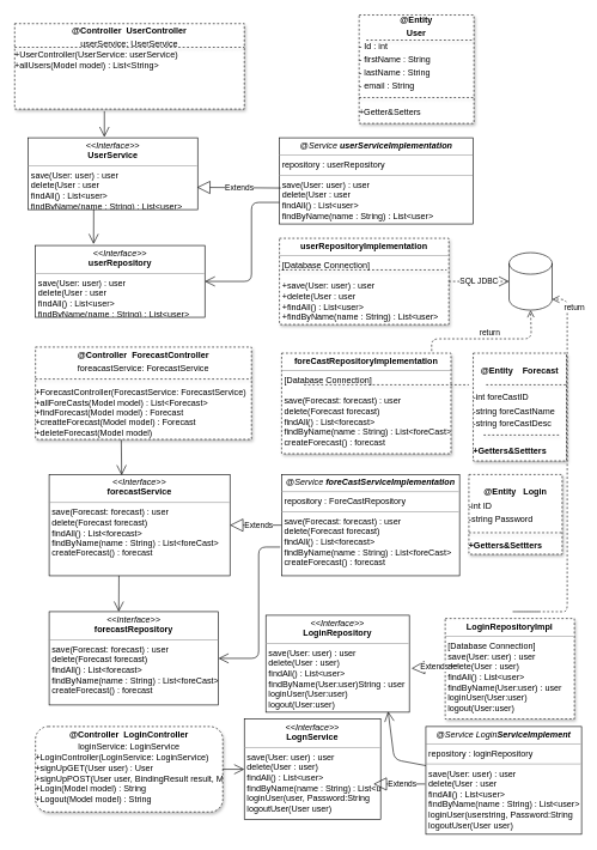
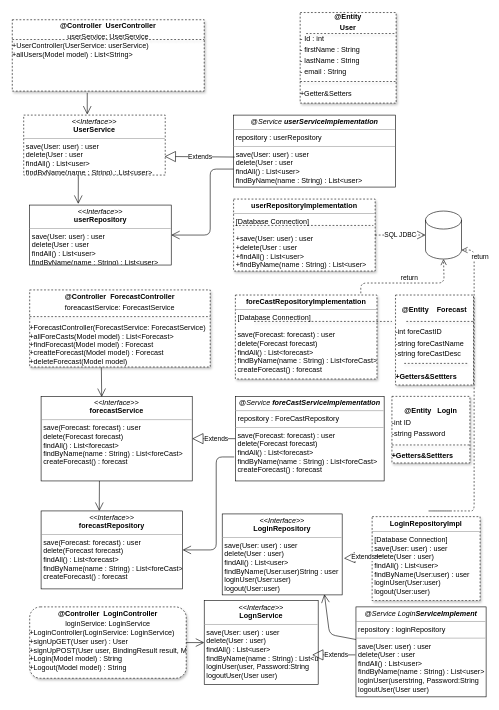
- <mxCell id="2" value="&lt;p style=&quot;margin: 0px ; margin-top: 4px ; text-align: center&quot;&gt;&lt;i&gt;&amp;lt;&amp;lt;Interface&amp;gt;&amp;gt;&lt;/i&gt;&lt;br&gt;&lt;b&gt;UserService&lt;/b&gt;&lt;/p&gt;&lt;hr size=&quot;1&quot;&gt;&lt;p style=&quot;margin: 0px ; margin-left: 4px&quot;&gt;save(User: user) : user&lt;br&gt;delete(User : user&lt;br&gt;&lt;/p&gt;&lt;p style=&quot;margin: 0px ; margin-left: 4px&quot;&gt;findAll() : List&amp;lt;user&amp;gt;&lt;br&gt;&lt;/p&gt;&lt;p style=&quot;margin: 0px ; margin-left: 4px&quot;&gt;findByName(name : String) : List&amp;lt;user&amp;gt;&lt;br&gt;&lt;/p&gt;&lt;p style=&quot;margin: 0px ; margin-left: 4px&quot;&gt;&lt;br&gt;&lt;/p&gt;" style="verticalAlign=top;align=left;overflow=fill;fontSize=12;fontFamily=Helvetica;html=1;" parent="1" vertex="1"><mxGeometry x="39" y="191" width="236" height="100" as="geometry" /></mxCell>
+ <mxCell id="2" value="&lt;p style=&quot;margin: 0px ; margin-top: 4px ; text-align: center&quot;&gt;&lt;i&gt;&amp;lt;&amp;lt;Interface&amp;gt;&amp;gt;&lt;/i&gt;&lt;br&gt;&lt;b&gt;UserService&lt;/b&gt;&lt;/p&gt;&lt;hr size=&quot;1&quot;&gt;&lt;p style=&quot;margin: 0px ; margin-left: 4px&quot;&gt;save(User: user) : user&lt;br&gt;delete(User : user&lt;br&gt;&lt;/p&gt;&lt;p style=&quot;margin: 0px ; margin-left: 4px&quot;&gt;findAll() : List&amp;lt;user&amp;gt;&lt;br&gt;&lt;/p&gt;&lt;p style=&quot;margin: 0px ; margin-left: 4px&quot;&gt;findByName(name : String) : List&amp;lt;user&amp;gt;&lt;br&gt;&lt;/p&gt;&lt;p style=&quot;margin: 0px ; margin-left: 4px&quot;&gt;&lt;br&gt;&lt;/p&gt;" style="verticalAlign=top;align=left;overflow=fill;fontSize=12;fontFamily=Helvetica;html=1;dashed=1;" parent="1" vertex="1"><mxGeometry x="39" y="191" width="236" height="100" as="geometry" /></mxCell>
